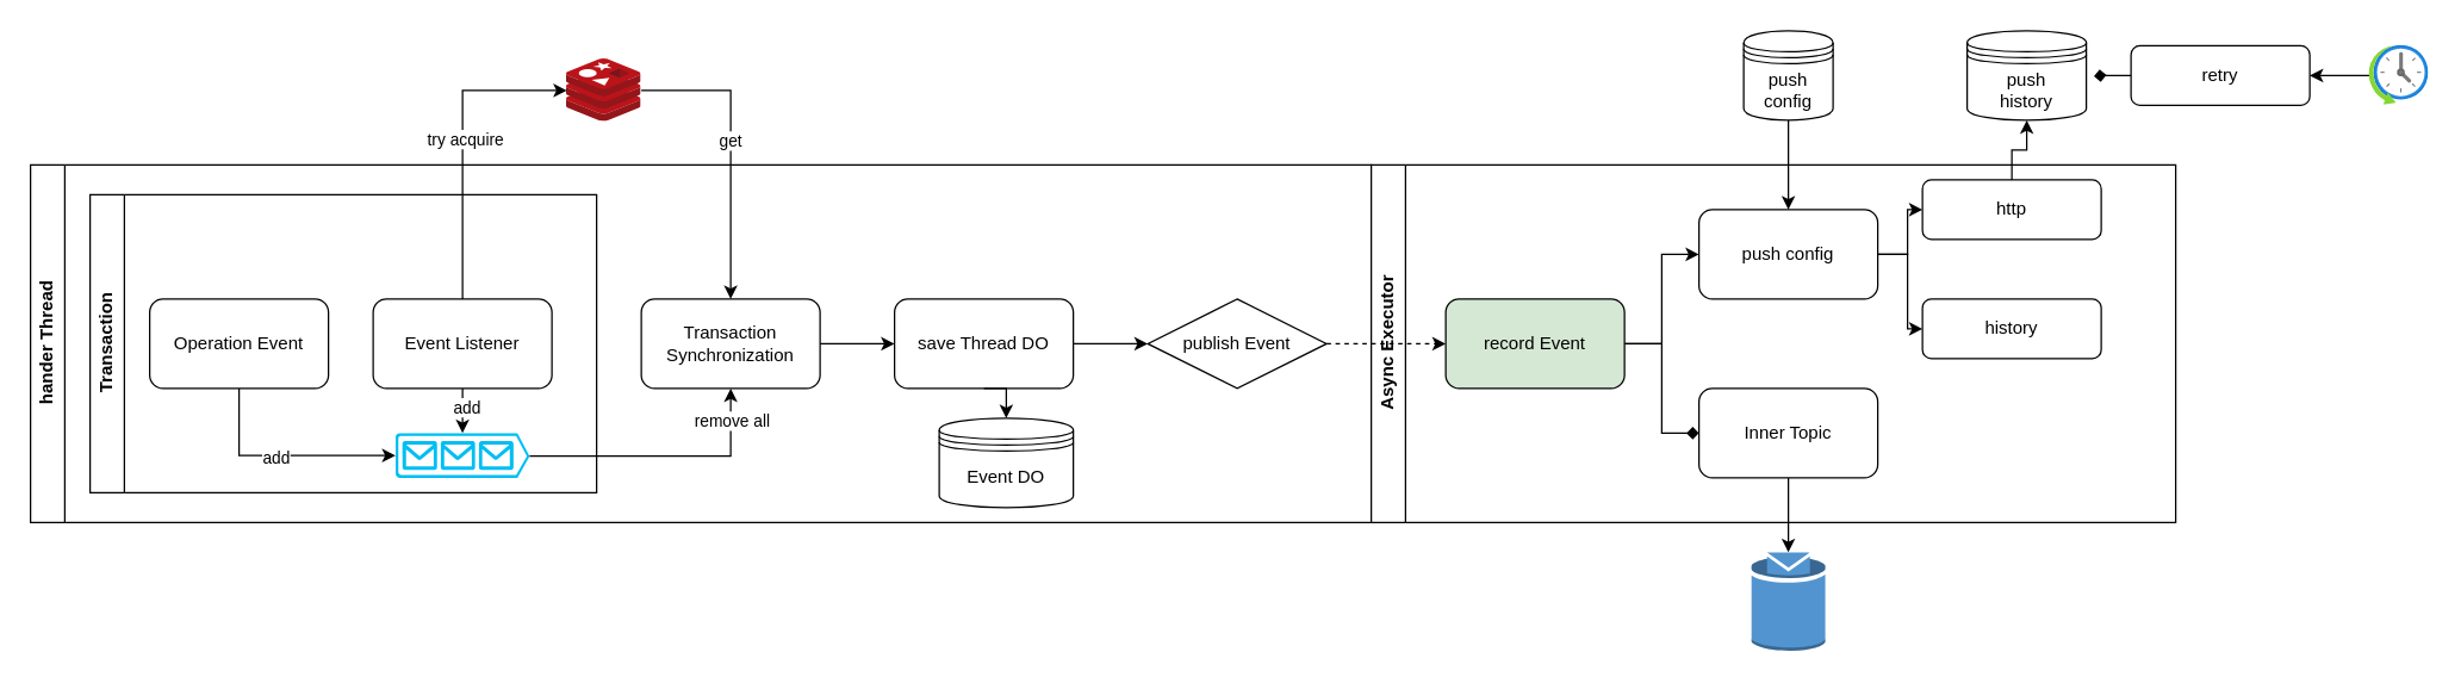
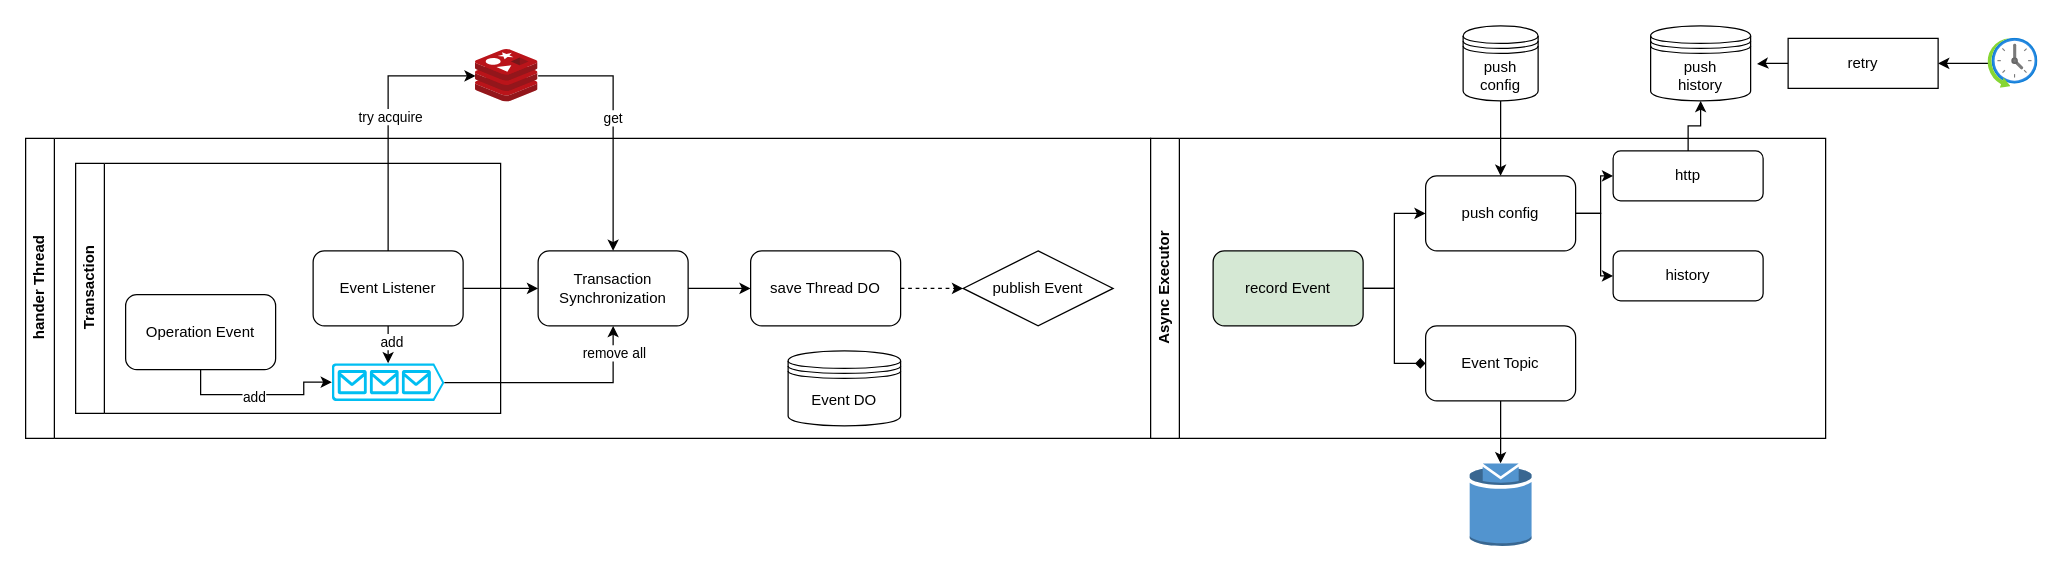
- <mxCell id="46" style="edgeStyle=orthogonalEdgeStyle;rounded=0;orthogonalLoop=1;jettySize=auto;html=1;entryX=1.064;entryY=0.507;entryDx=0;entryDy=0;entryPerimeter=0;endArrow=diamond;" edge="1" parent="1" source="45" target="41"><mxGeometry relative="1" as="geometry" /></mxCell>
+ <mxCell id="46" style="edgeStyle=orthogonalEdgeStyle;rounded=0;orthogonalLoop=1;jettySize=auto;html=1;entryX=1.064;entryY=0.507;entryDx=0;entryDy=0;entryPerimeter=0;" edge="1" parent="1" source="45" target="41"><mxGeometry relative="1" as="geometry" /></mxCell>
- <mxCell id="45" value="retry" style="whiteSpace=wrap;html=1;rounded=1;" vertex="1" parent="1"><mxGeometry x="1430" y="30" width="120" height="40" as="geometry" /></mxCell>
+ <mxCell id="45" value="retry" style="whiteSpace=wrap;html=1;rounded=0;" vertex="1" parent="1"><mxGeometry x="1430" y="30" width="120" height="40" as="geometry" /></mxCell>
- <mxCell id="4" value="Operation Event" style="rounded=1;whiteSpace=wrap;html=1;" vertex="1" parent="3"><mxGeometry x="40" y="70" width="120" height="60" as="geometry" /></mxCell>
+ <mxCell id="4" value="Operation Event" style="rounded=1;whiteSpace=wrap;html=1;" vertex="1" parent="3"><mxGeometry x="40" y="105" width="120" height="60" as="geometry" /></mxCell>
+ <mxCell id="12" style="edgeStyle=orthogonalEdgeStyle;rounded=0;orthogonalLoop=1;jettySize=auto;html=1;exitX=1;exitY=0.5;exitDx=0;exitDy=0;entryX=0;entryY=0.5;entryDx=0;entryDy=0;" edge="1" parent="2" source="5" target="11"><mxGeometry relative="1" as="geometry" /></mxCell>
- <mxCell id="15" value="" style="edgeStyle=orthogonalEdgeStyle;rounded=0;orthogonalLoop=1;jettySize=auto;html=1;" edge="1" parent="2" source="16" target="18"><mxGeometry relative="1" as="geometry" /></mxCell>
+ <mxCell id="15" value="" style="edgeStyle=orthogonalEdgeStyle;rounded=0;orthogonalLoop=1;jettySize=auto;html=1;dashed=1;" edge="1" parent="2" source="16" target="18"><mxGeometry relative="1" as="geometry" /></mxCell>
- <mxCell id="36" style="edgeStyle=orthogonalEdgeStyle;rounded=0;orthogonalLoop=1;jettySize=auto;html=1;exitX=1;exitY=0.5;exitDx=0;exitDy=0;dashed=1;" edge="1" parent="1" source="18" target="24"><mxGeometry relative="1" as="geometry" /></mxCell>
- <mxCell id="20" style="edgeStyle=orthogonalEdgeStyle;rounded=0;orthogonalLoop=1;jettySize=auto;html=1;exitX=0.5;exitY=1;exitDx=0;exitDy=0;entryX=0.5;entryY=0;entryDx=0;entryDy=0;" edge="1" parent="2" source="16" target="19"><mxGeometry relative="1" as="geometry" /></mxCell>
- <mxCell id="25" value="Inner Topic" style="whiteSpace=wrap;html=1;rounded=1;" vertex="1" parent="21"><mxGeometry x="220" y="150" width="120" height="60" as="geometry" /></mxCell>
+ <mxCell id="25" value="Event Topic" style="whiteSpace=wrap;html=1;rounded=1;" vertex="1" parent="21"><mxGeometry x="220" y="150" width="120" height="60" as="geometry" /></mxCell>
